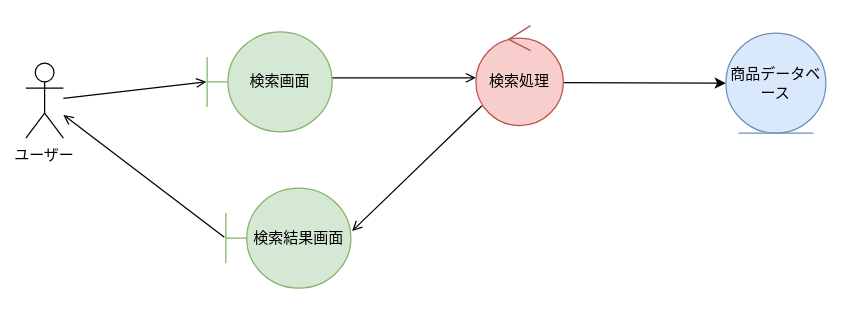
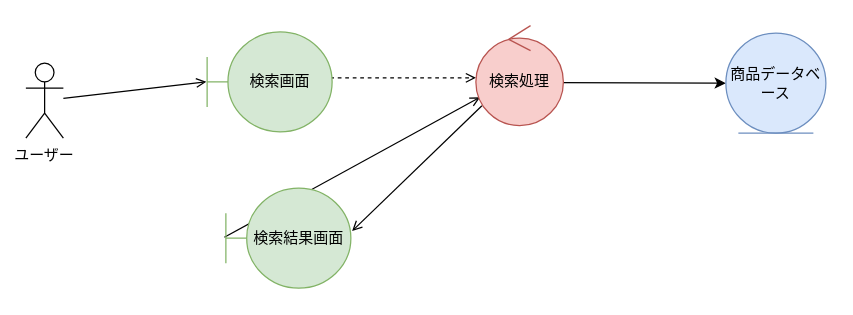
- <mxCell id="4" style="endArrow=open;exitX=0.985;exitY=0.459;exitDx=0;exitDy=0;exitPerimeter=0;entryX=0.001;entryY=0.522;entryDx=0;entryDy=0;entryPerimeter=0;" edge="1" parent="1" source="8" target="9"><mxGeometry relative="1" as="geometry"><mxPoint x="256" y="60.998" as="sourcePoint" /><mxPoint x="380.005" y="64.348" as="targetPoint" /></mxGeometry></mxCell>
+ <mxCell id="4" style="endArrow=open;exitX=0.985;exitY=0.459;exitDx=0;exitDy=0;exitPerimeter=0;entryX=0.001;entryY=0.522;entryDx=0;entryDy=0;entryPerimeter=0;dashed=1;" edge="1" parent="1" source="8" target="9"><mxGeometry relative="1" as="geometry"><mxPoint x="256" y="60.998" as="sourcePoint" /><mxPoint x="380.005" y="64.348" as="targetPoint" /></mxGeometry></mxCell>
- <mxCell id="7" style="endArrow=open;exitX=-0.012;exitY=0.492;exitDx=0;exitDy=0;exitPerimeter=0;" edge="1" parent="1" source="11" target="2"><mxGeometry relative="1" as="geometry"><mxPoint x="180" y="183.005" as="sourcePoint" /></mxGeometry></mxCell>
+ <mxCell id="7" style="endArrow=open;exitX=-0.012;exitY=0.492;exitDx=0;exitDy=0;exitPerimeter=0;" edge="1" parent="1" source="11" target="9"><mxGeometry relative="1" as="geometry"><mxPoint x="180" y="183.005" as="sourcePoint" /></mxGeometry></mxCell>
